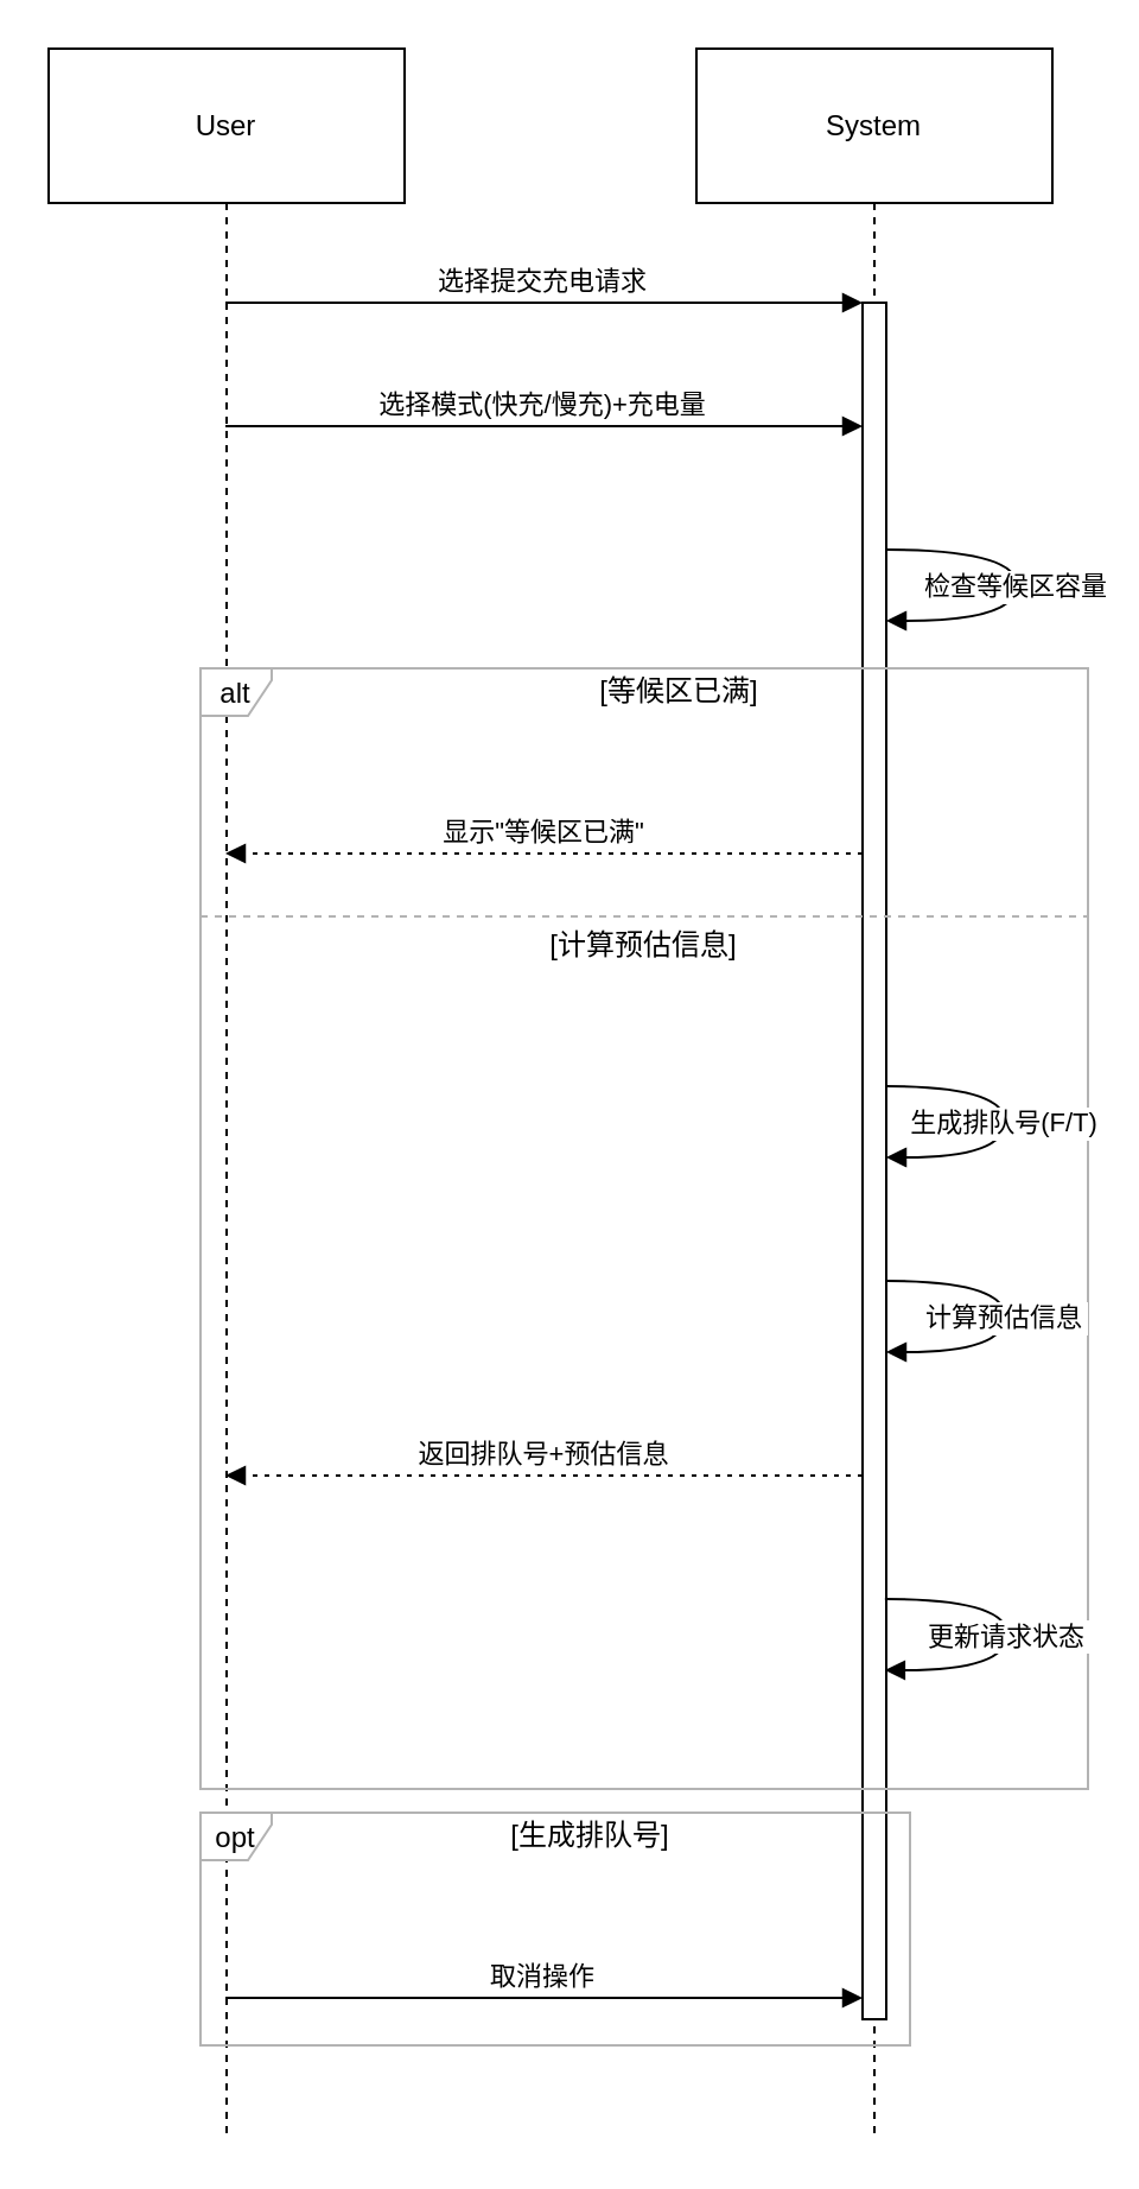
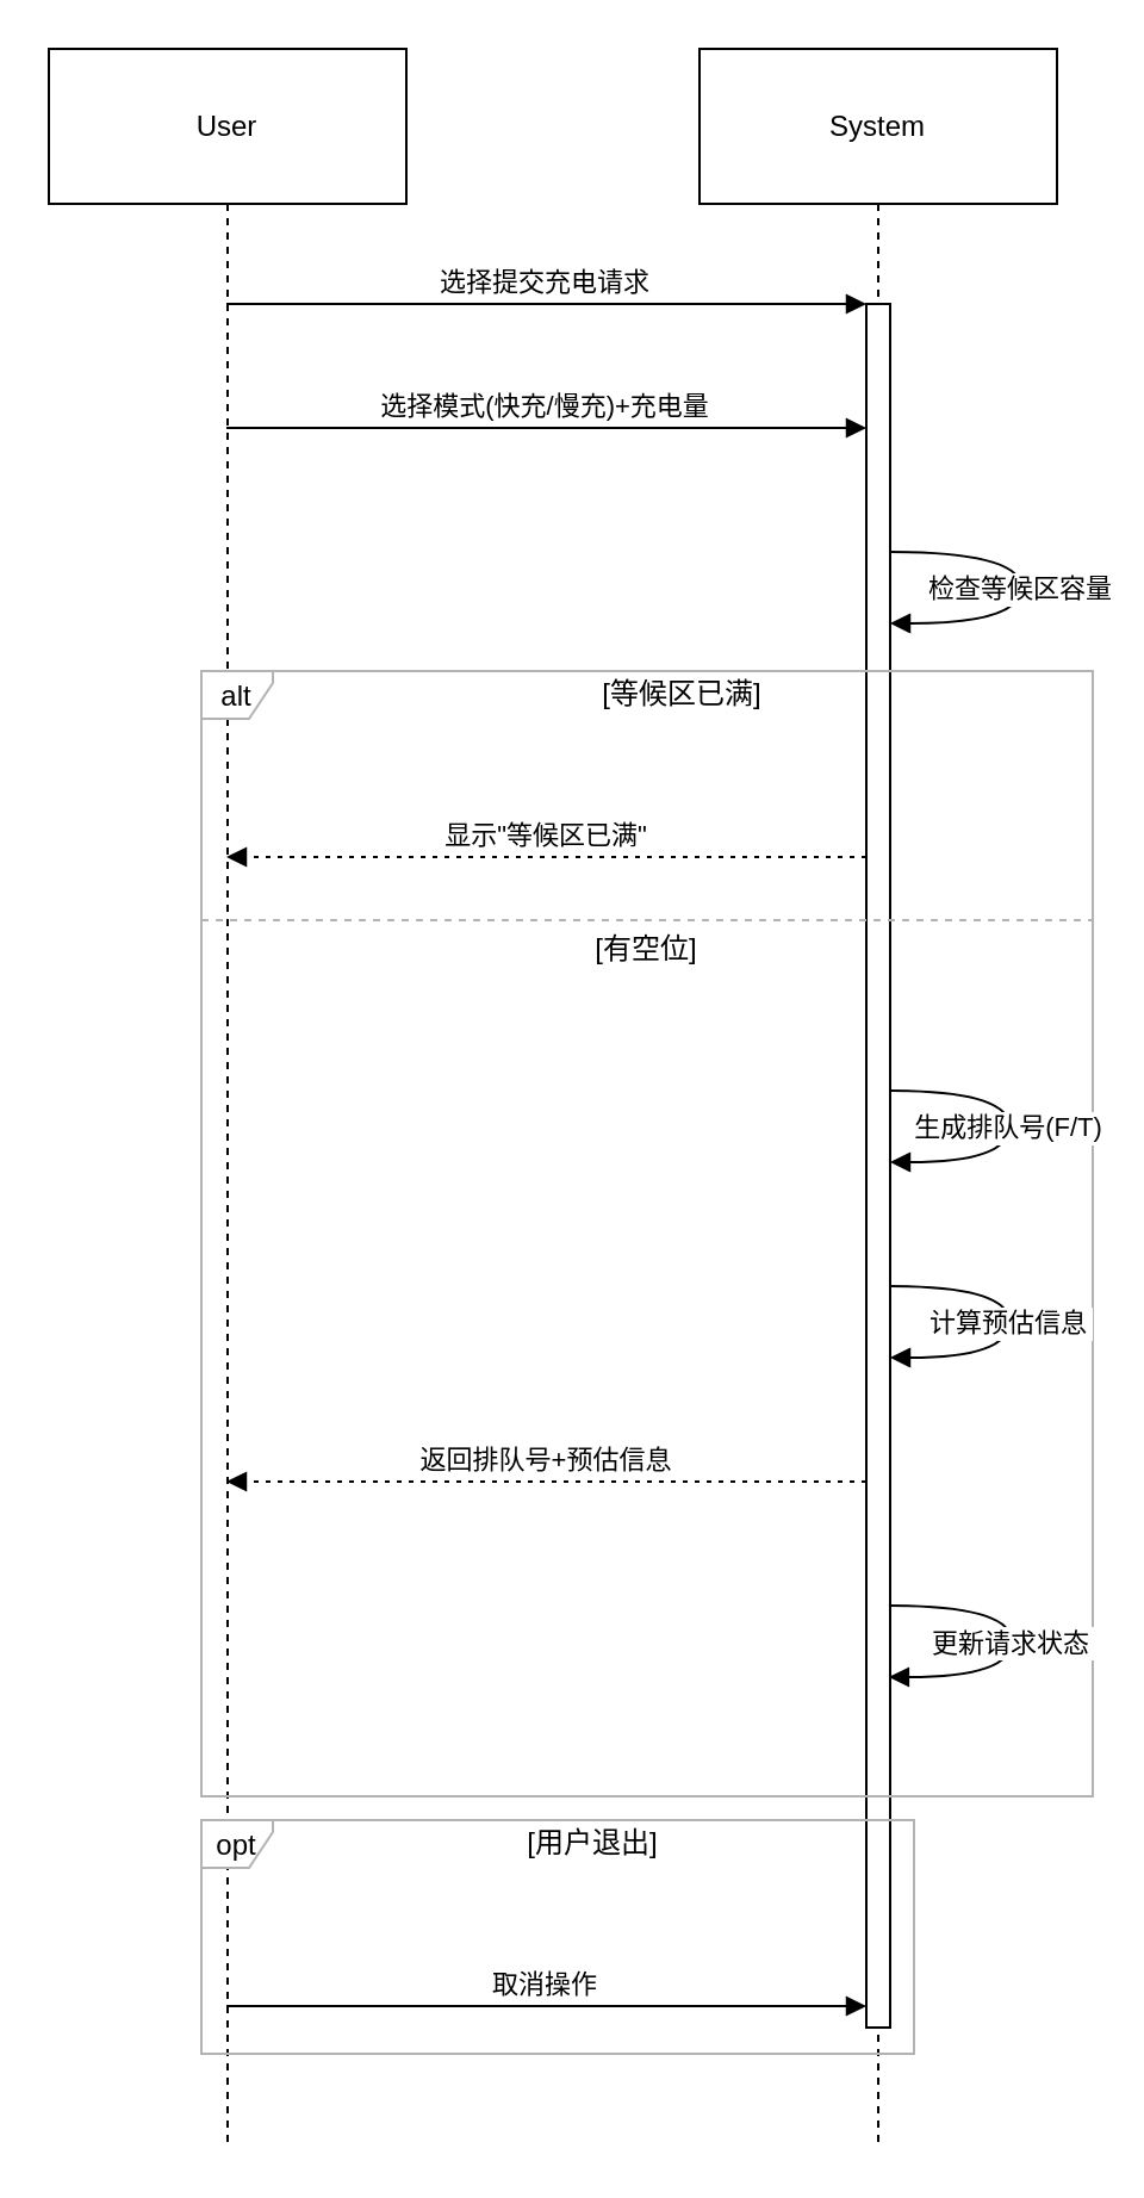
- <mxCell id="7" value="[计算预估信息]" style="shape=line;dashed=1;whiteSpace=wrap;verticalAlign=top;labelPosition=center;verticalLabelPosition=middle;align=center;strokeColor=#B3B3B3;" vertex="1" parent="5"><mxGeometry y="103" width="374" height="3" as="geometry" /></mxCell>
+ <mxCell id="7" value="[有空位]" style="shape=line;dashed=1;whiteSpace=wrap;verticalAlign=top;labelPosition=center;verticalLabelPosition=middle;align=center;strokeColor=#B3B3B3;" vertex="1" parent="5"><mxGeometry y="103" width="374" height="3" as="geometry" /></mxCell>
- <mxCell id="9" value="[生成排队号]" style="text;strokeColor=none;fillColor=none;align=center;verticalAlign=middle;whiteSpace=wrap;" vertex="1" parent="8"><mxGeometry x="30" width="269" height="20" as="geometry" /></mxCell>
+ <mxCell id="9" value="[用户退出]" style="text;strokeColor=none;fillColor=none;align=center;verticalAlign=middle;whiteSpace=wrap;" vertex="1" parent="8"><mxGeometry x="30" width="269" height="20" as="geometry" /></mxCell>
